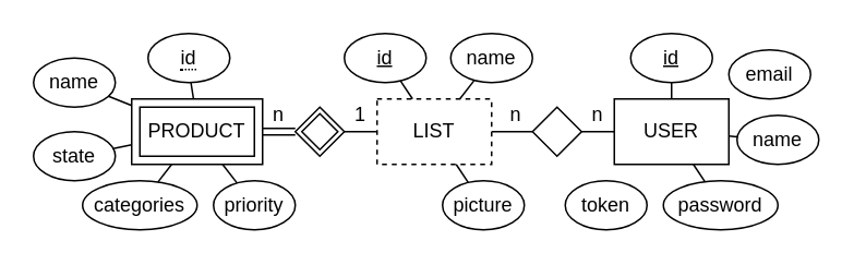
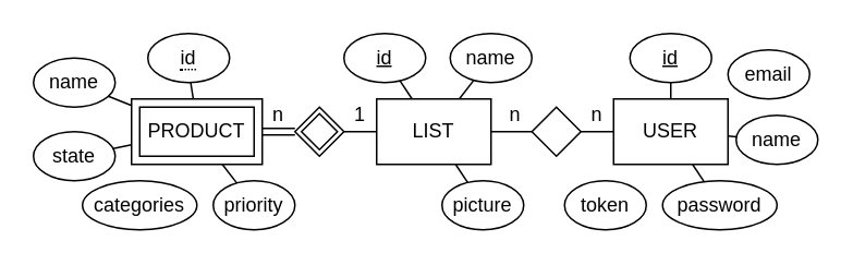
- <mxCell id="3" value="LIST" style="rounded=0;whiteSpace=wrap;html=1;dashed=1;" parent="1" vertex="1"><mxGeometry x="230" y="60" width="70" height="40" as="geometry" /></mxCell>
+ <mxCell id="3" value="LIST" style="rounded=0;whiteSpace=wrap;html=1;" parent="1" vertex="1"><mxGeometry x="230" y="60" width="70" height="40" as="geometry" /></mxCell>
- <mxCell id="35" value="" style="endArrow=none;html=1;rounded=0;" parent="1" source="24" target="30" edge="1"><mxGeometry width="50" height="50" relative="1" as="geometry"><mxPoint x="75.384" y="18.645" as="sourcePoint" /><mxPoint x="114.706" y="70" as="targetPoint" /></mxGeometry></mxCell>
